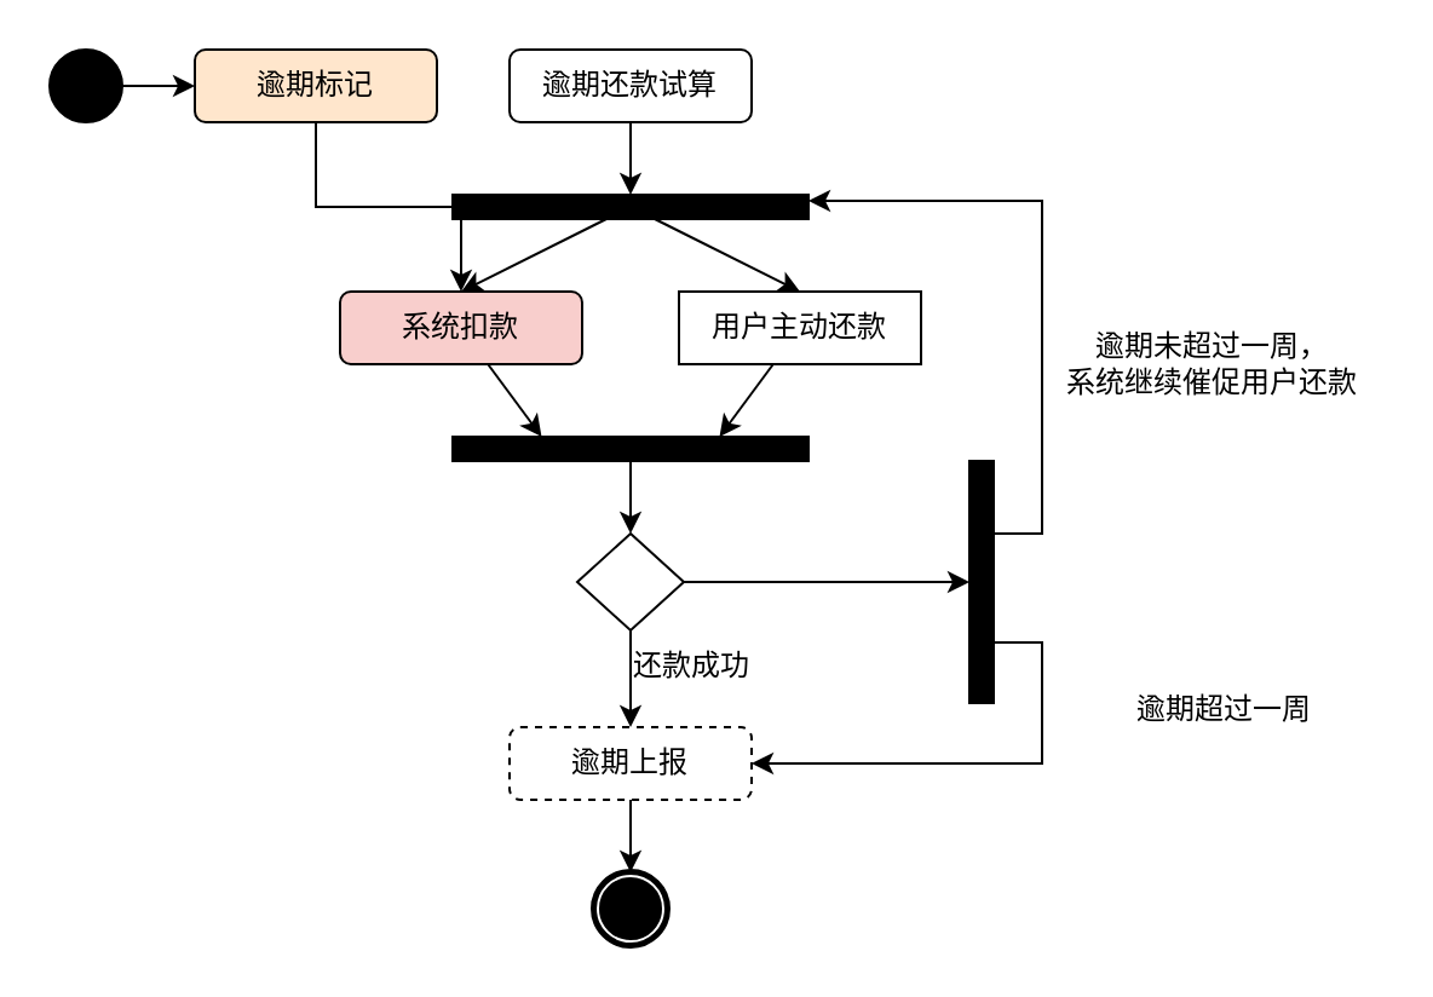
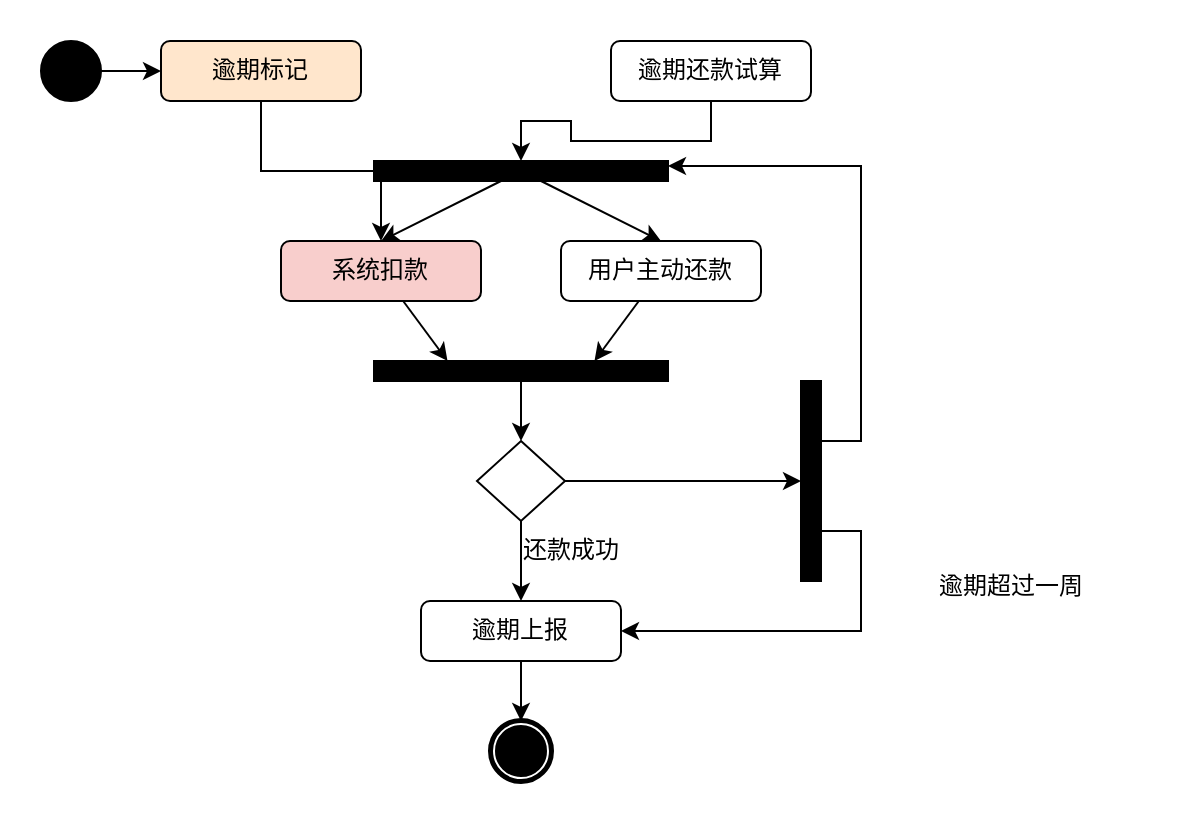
- <mxCell id="5" value="逾期还款试算" style="rounded=1;whiteSpace=wrap;html=1;" vertex="1" parent="1"><mxGeometry x="210" y="20" width="100" height="30" as="geometry" /></mxCell>
+ <mxCell id="5" value="逾期还款试算" style="rounded=1;whiteSpace=wrap;html=1;" vertex="1" parent="1"><mxGeometry x="305" y="20" width="100" height="30" as="geometry" /></mxCell>
- <mxCell id="12" value="用户主动还款" style="whiteSpace=wrap;html=1;rounded=0;" vertex="1" parent="1"><mxGeometry x="280" y="120" width="100" height="30" as="geometry" /></mxCell>
+ <mxCell id="12" value="用户主动还款" style="rounded=1;whiteSpace=wrap;html=1;" vertex="1" parent="1"><mxGeometry x="280" y="120" width="100" height="30" as="geometry" /></mxCell>
- <mxCell id="23" value="逾期未超过一周，&lt;br&gt;系统继续催促用户还款" style="text;html=1;align=center;verticalAlign=middle;resizable=0;points=[];autosize=1;strokeColor=none;fillColor=none;" vertex="1" parent="1"><mxGeometry x="430" y="130" width="140" height="40" as="geometry" /></mxCell>
- <mxCell id="25" value="逾期上报" style="rounded=1;whiteSpace=wrap;html=1;dashed=1;" vertex="1" parent="1"><mxGeometry x="210" y="300" width="100" height="30" as="geometry" /></mxCell>
+ <mxCell id="25" value="逾期上报" style="rounded=1;whiteSpace=wrap;html=1;" vertex="1" parent="1"><mxGeometry x="210" y="300" width="100" height="30" as="geometry" /></mxCell>
